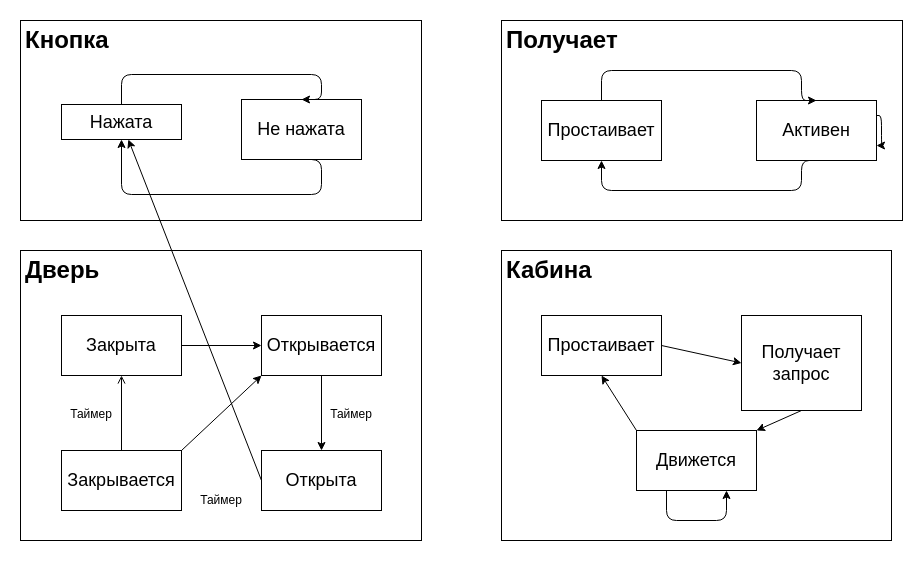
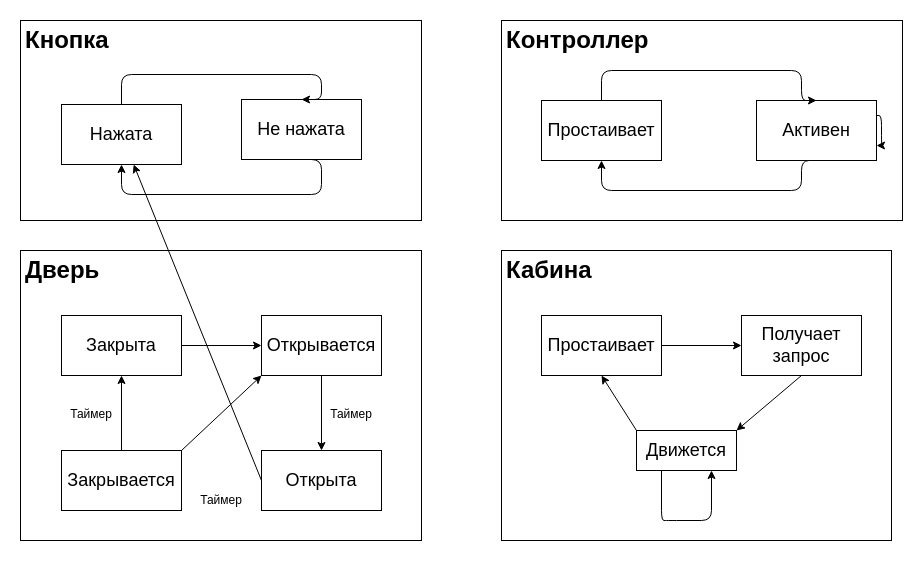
- <mxCell id="11" value="&lt;h1&gt;Получает&lt;/h1&gt;" style="text;html=1;strokeColor=none;fillColor=none;spacing=5;spacingTop=-20;whiteSpace=wrap;overflow=hidden;rounded=0;" vertex="1" parent="1"><mxGeometry x="501" y="20" width="160" height="40" as="geometry" /></mxCell>
+ <mxCell id="11" value="&lt;h1&gt;Контроллер&lt;/h1&gt;" style="text;html=1;strokeColor=none;fillColor=none;spacing=5;spacingTop=-20;whiteSpace=wrap;overflow=hidden;rounded=0;" vertex="1" parent="1"><mxGeometry x="501" y="20" width="160" height="40" as="geometry" /></mxCell>
- <mxCell id="4" value="&lt;font style=&quot;font-size: 18px&quot;&gt;Нажата&lt;/font&gt;" style="rounded=0;whiteSpace=wrap;html=1;" vertex="1" parent="1"><mxGeometry x="61" y="104" width="120" height="35" as="geometry" /></mxCell>
+ <mxCell id="4" value="&lt;font style=&quot;font-size: 18px&quot;&gt;Нажата&lt;/font&gt;" style="rounded=0;whiteSpace=wrap;html=1;" vertex="1" parent="1"><mxGeometry x="61" y="104" width="120" height="60" as="geometry" /></mxCell>
- <mxCell id="31" value="&lt;font style=&quot;font-size: 18px&quot;&gt;Получает запрос&lt;/font&gt;" style="rounded=0;whiteSpace=wrap;html=1;fillColor=#ffffff;" vertex="1" parent="1"><mxGeometry x="741" y="315" width="120" height="95" as="geometry" /></mxCell>
+ <mxCell id="31" value="&lt;font style=&quot;font-size: 18px&quot;&gt;Получает запрос&lt;/font&gt;" style="rounded=0;whiteSpace=wrap;html=1;fillColor=#ffffff;" vertex="1" parent="1"><mxGeometry x="741" y="315" width="120" height="60" as="geometry" /></mxCell>
- <mxCell id="26" value="" style="endArrow=open;html=1;exitX=0.5;exitY=0;exitDx=0;exitDy=0;entryX=0.5;entryY=1;entryDx=0;entryDy=0;" edge="1" parent="1" source="21" target="19"><mxGeometry width="50" height="50" relative="1" as="geometry"><mxPoint x="211" y="375" as="sourcePoint" /><mxPoint x="211" y="450" as="targetPoint" /></mxGeometry></mxCell>
+ <mxCell id="26" value="" style="endArrow=classic;html=1;exitX=0.5;exitY=0;exitDx=0;exitDy=0;entryX=0.5;entryY=1;entryDx=0;entryDy=0;" edge="1" parent="1" source="21" target="19"><mxGeometry width="50" height="50" relative="1" as="geometry"><mxPoint x="211" y="375" as="sourcePoint" /><mxPoint x="211" y="450" as="targetPoint" /></mxGeometry></mxCell>
- <mxCell id="32" value="&lt;font style=&quot;font-size: 18px&quot;&gt;Движется&lt;/font&gt;" style="rounded=0;whiteSpace=wrap;html=1;fillColor=#ffffff;" vertex="1" parent="1"><mxGeometry x="636" y="430" width="120" height="60" as="geometry" /></mxCell>
+ <mxCell id="32" value="&lt;font style=&quot;font-size: 18px&quot;&gt;Движется&lt;/font&gt;" style="rounded=0;whiteSpace=wrap;html=1;fillColor=#ffffff;" vertex="1" parent="1"><mxGeometry x="636" y="430" width="100" height="40" as="geometry" /></mxCell>
